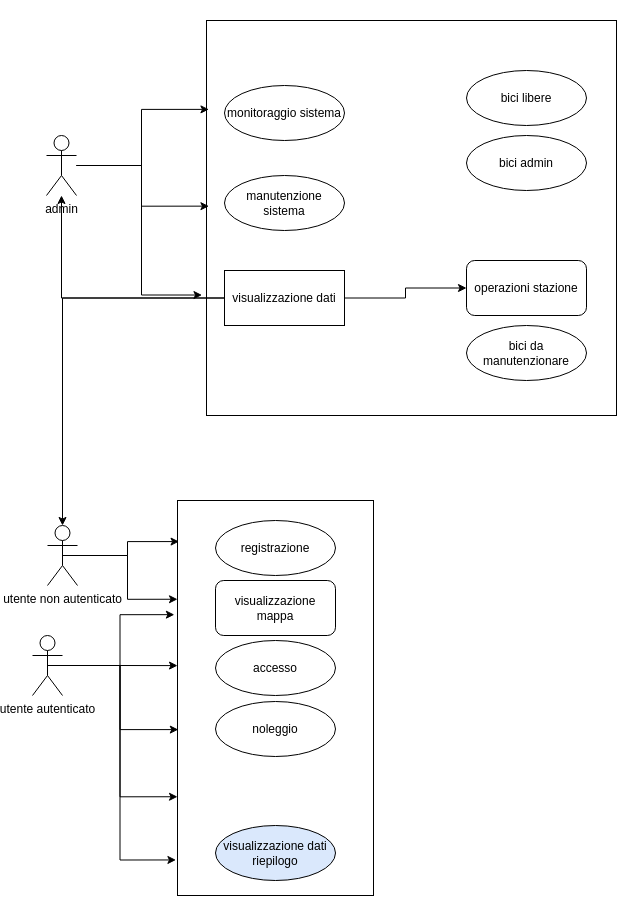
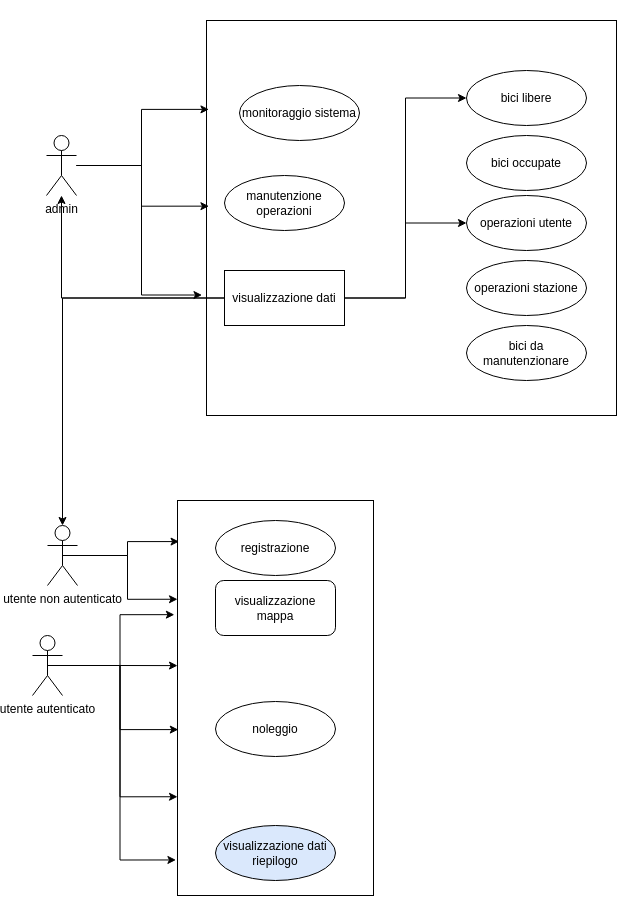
- <mxCell id="4" value="monitoraggio sistema" style="ellipse;whiteSpace=wrap;html=1;" vertex="1" parent="1"><mxGeometry x="212" y="85" width="120" height="55" as="geometry" /></mxCell>
+ <mxCell id="4" value="monitoraggio sistema" style="ellipse;whiteSpace=wrap;html=1;" vertex="1" parent="1"><mxGeometry x="227" y="85" width="120" height="55" as="geometry" /></mxCell>
- <mxCell id="17" value="bici admin" style="ellipse;whiteSpace=wrap;html=1;" vertex="1" parent="1"><mxGeometry x="454" y="135" width="120" height="55" as="geometry" /></mxCell>
+ <mxCell id="17" value="bici occupate" style="ellipse;whiteSpace=wrap;html=1;" vertex="1" parent="1"><mxGeometry x="454" y="135" width="120" height="55" as="geometry" /></mxCell>
- <mxCell id="5" value="manutenzione sistema" style="ellipse;whiteSpace=wrap;html=1;" vertex="1" parent="1"><mxGeometry x="212" y="175" width="120" height="55" as="geometry" /></mxCell>
+ <mxCell id="5" value="manutenzione operazioni" style="ellipse;whiteSpace=wrap;html=1;" vertex="1" parent="1"><mxGeometry x="212" y="175" width="120" height="55" as="geometry" /></mxCell>
+ <mxCell id="7" style="edgeStyle=orthogonalEdgeStyle;rounded=0;orthogonalLoop=1;jettySize=auto;html=1;entryX=0;entryY=0.5;entryDx=0;entryDy=0;" edge="1" parent="1" source="10" target="14"><mxGeometry relative="1" as="geometry" /></mxCell>
+ <mxCell id="14" value="operazioni utente" style="ellipse;whiteSpace=wrap;html=1;" vertex="1" parent="1"><mxGeometry x="454" y="195" width="120" height="55" as="geometry" /></mxCell>
- <mxCell id="9" style="edgeStyle=orthogonalEdgeStyle;rounded=0;orthogonalLoop=1;jettySize=auto;html=1;" edge="1" parent="1" source="10" target="15"><mxGeometry relative="1" as="geometry" /></mxCell>
+ <mxCell id="9" style="edgeStyle=orthogonalEdgeStyle;rounded=0;orthogonalLoop=1;jettySize=auto;html=1;entryX=0;entryY=0.5;entryDx=0;entryDy=0;" edge="1" parent="1" source="10" target="16"><mxGeometry relative="1" as="geometry" /></mxCell>
- <mxCell id="15" value="operazioni stazione" style="whiteSpace=wrap;html=1;rounded=1;" vertex="1" parent="1"><mxGeometry x="454" y="260" width="120" height="55" as="geometry" /></mxCell>
+ <mxCell id="15" value="operazioni stazione" style="ellipse;whiteSpace=wrap;html=1;" vertex="1" parent="1"><mxGeometry x="454" y="260" width="120" height="55" as="geometry" /></mxCell>
- <mxCell id="26" value="accesso" style="ellipse;whiteSpace=wrap;html=1;" vertex="1" parent="1"><mxGeometry x="203" y="640" width="120" height="55" as="geometry" /></mxCell>
